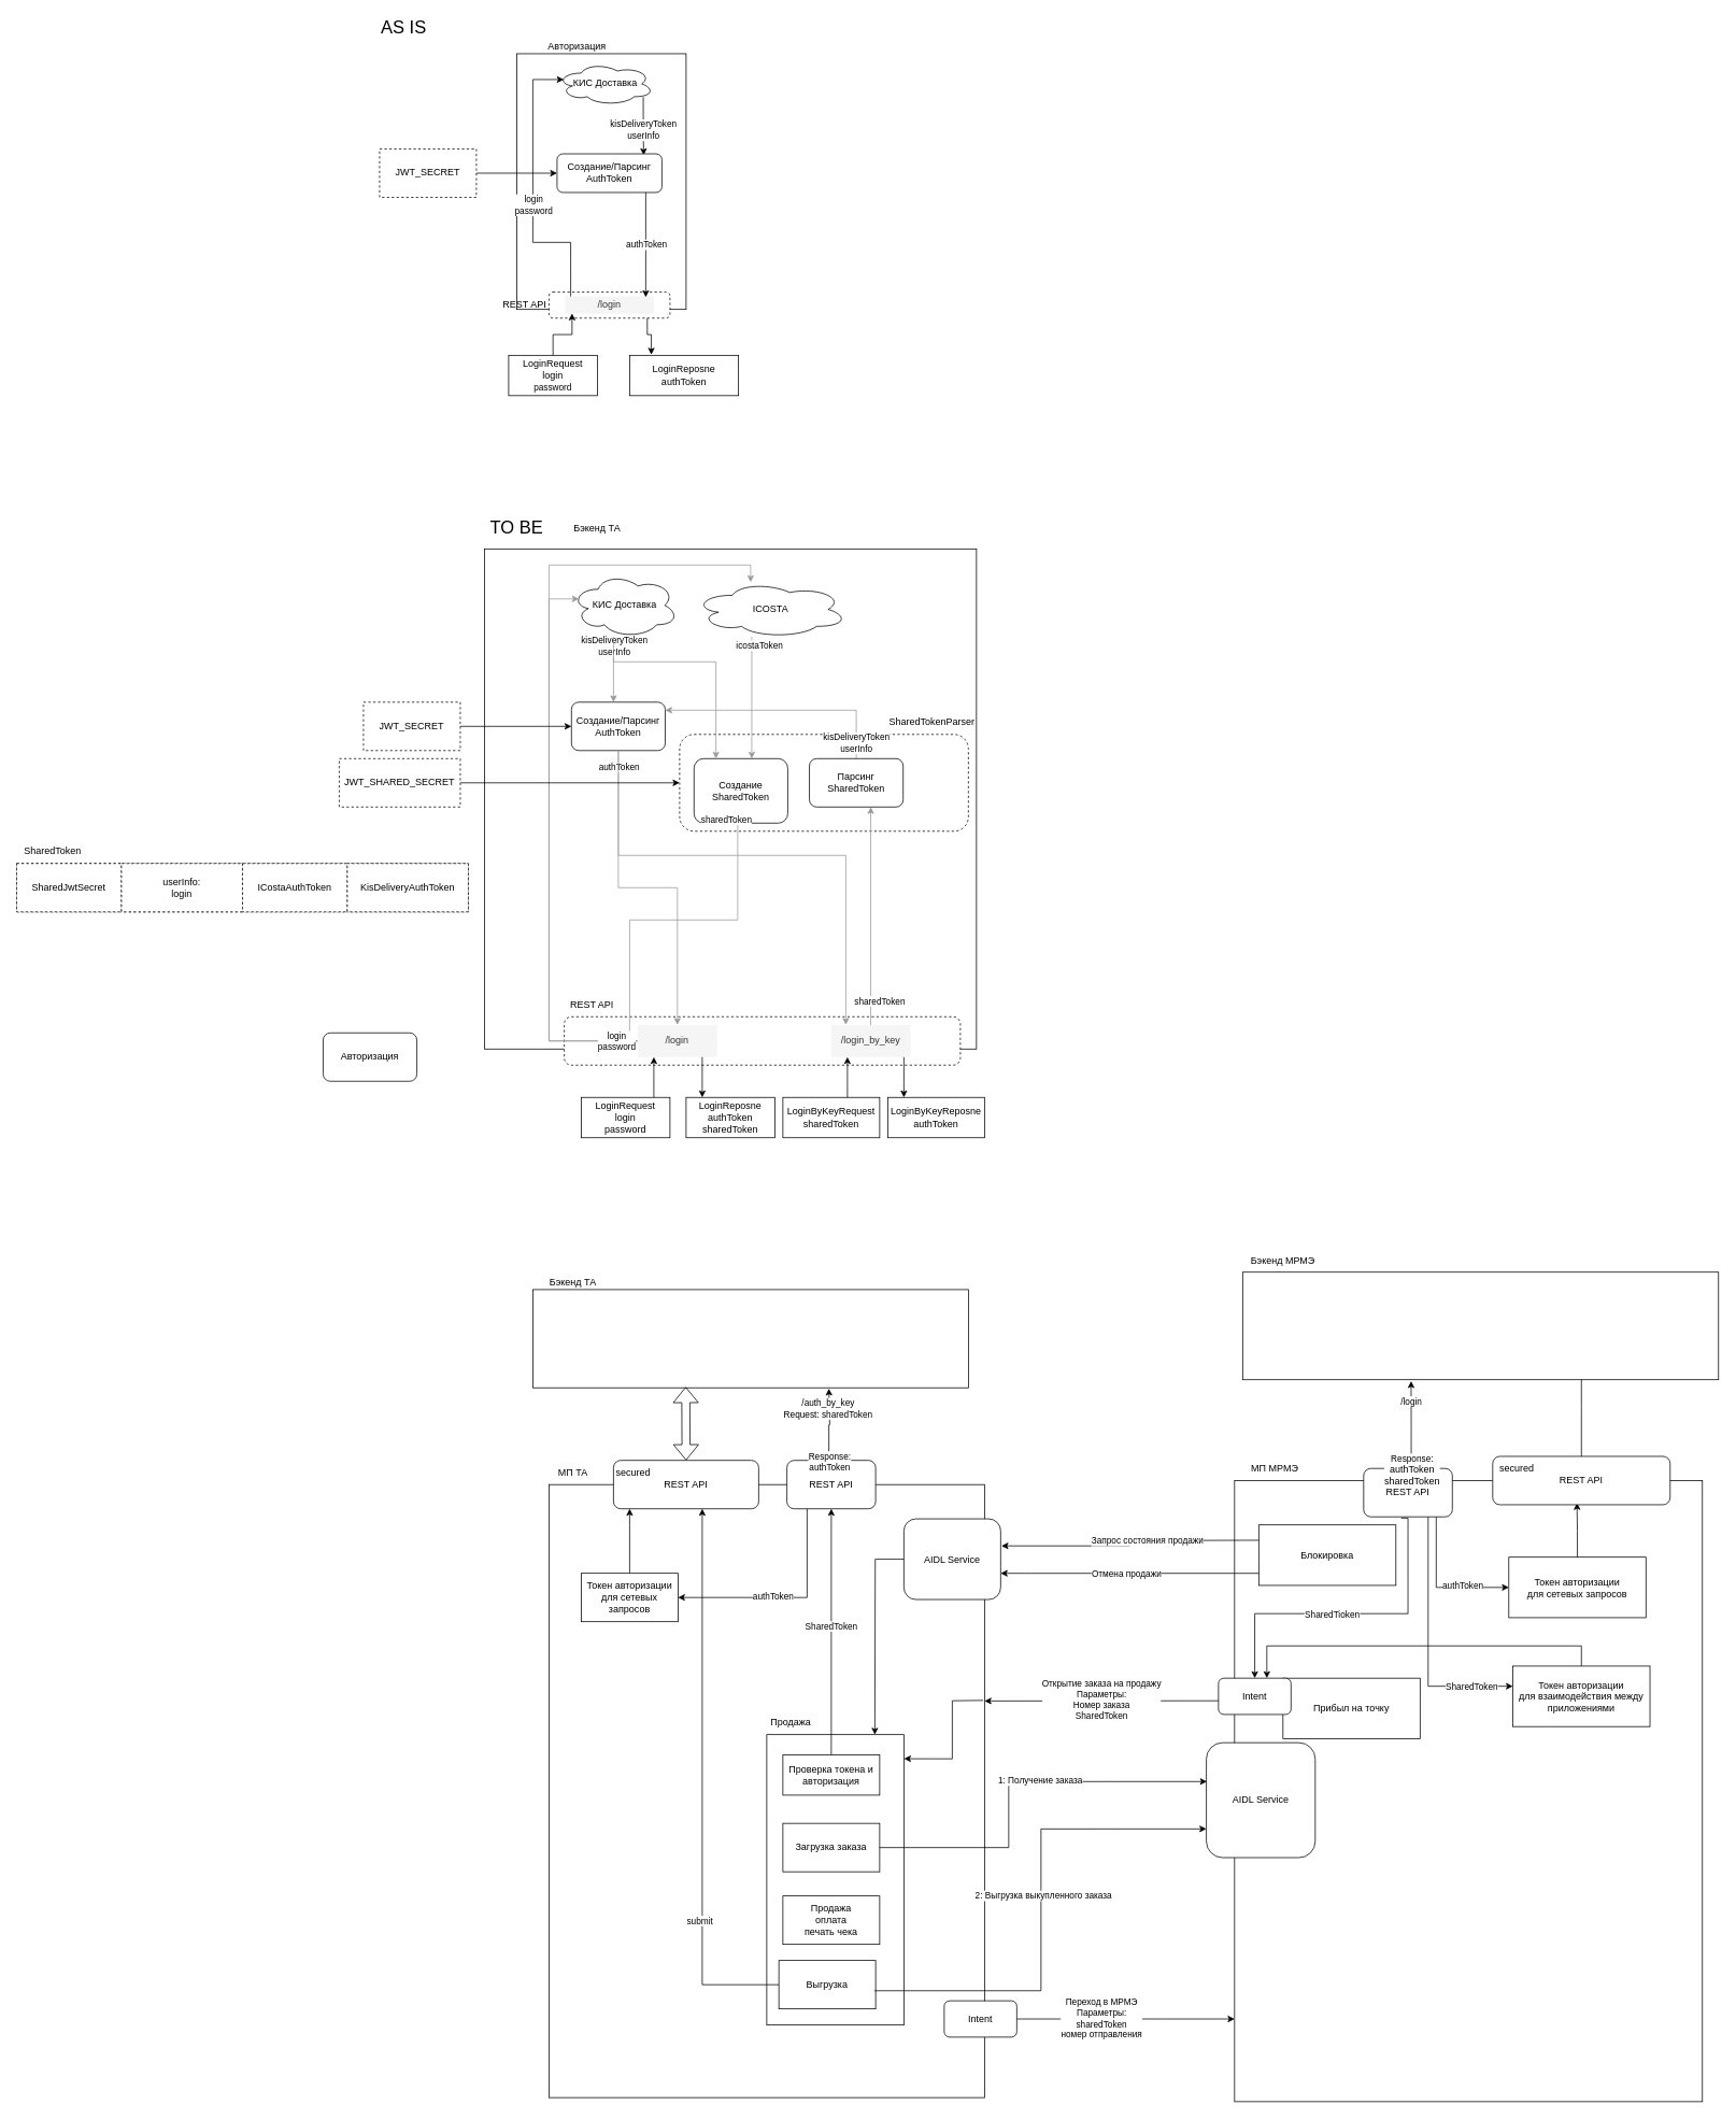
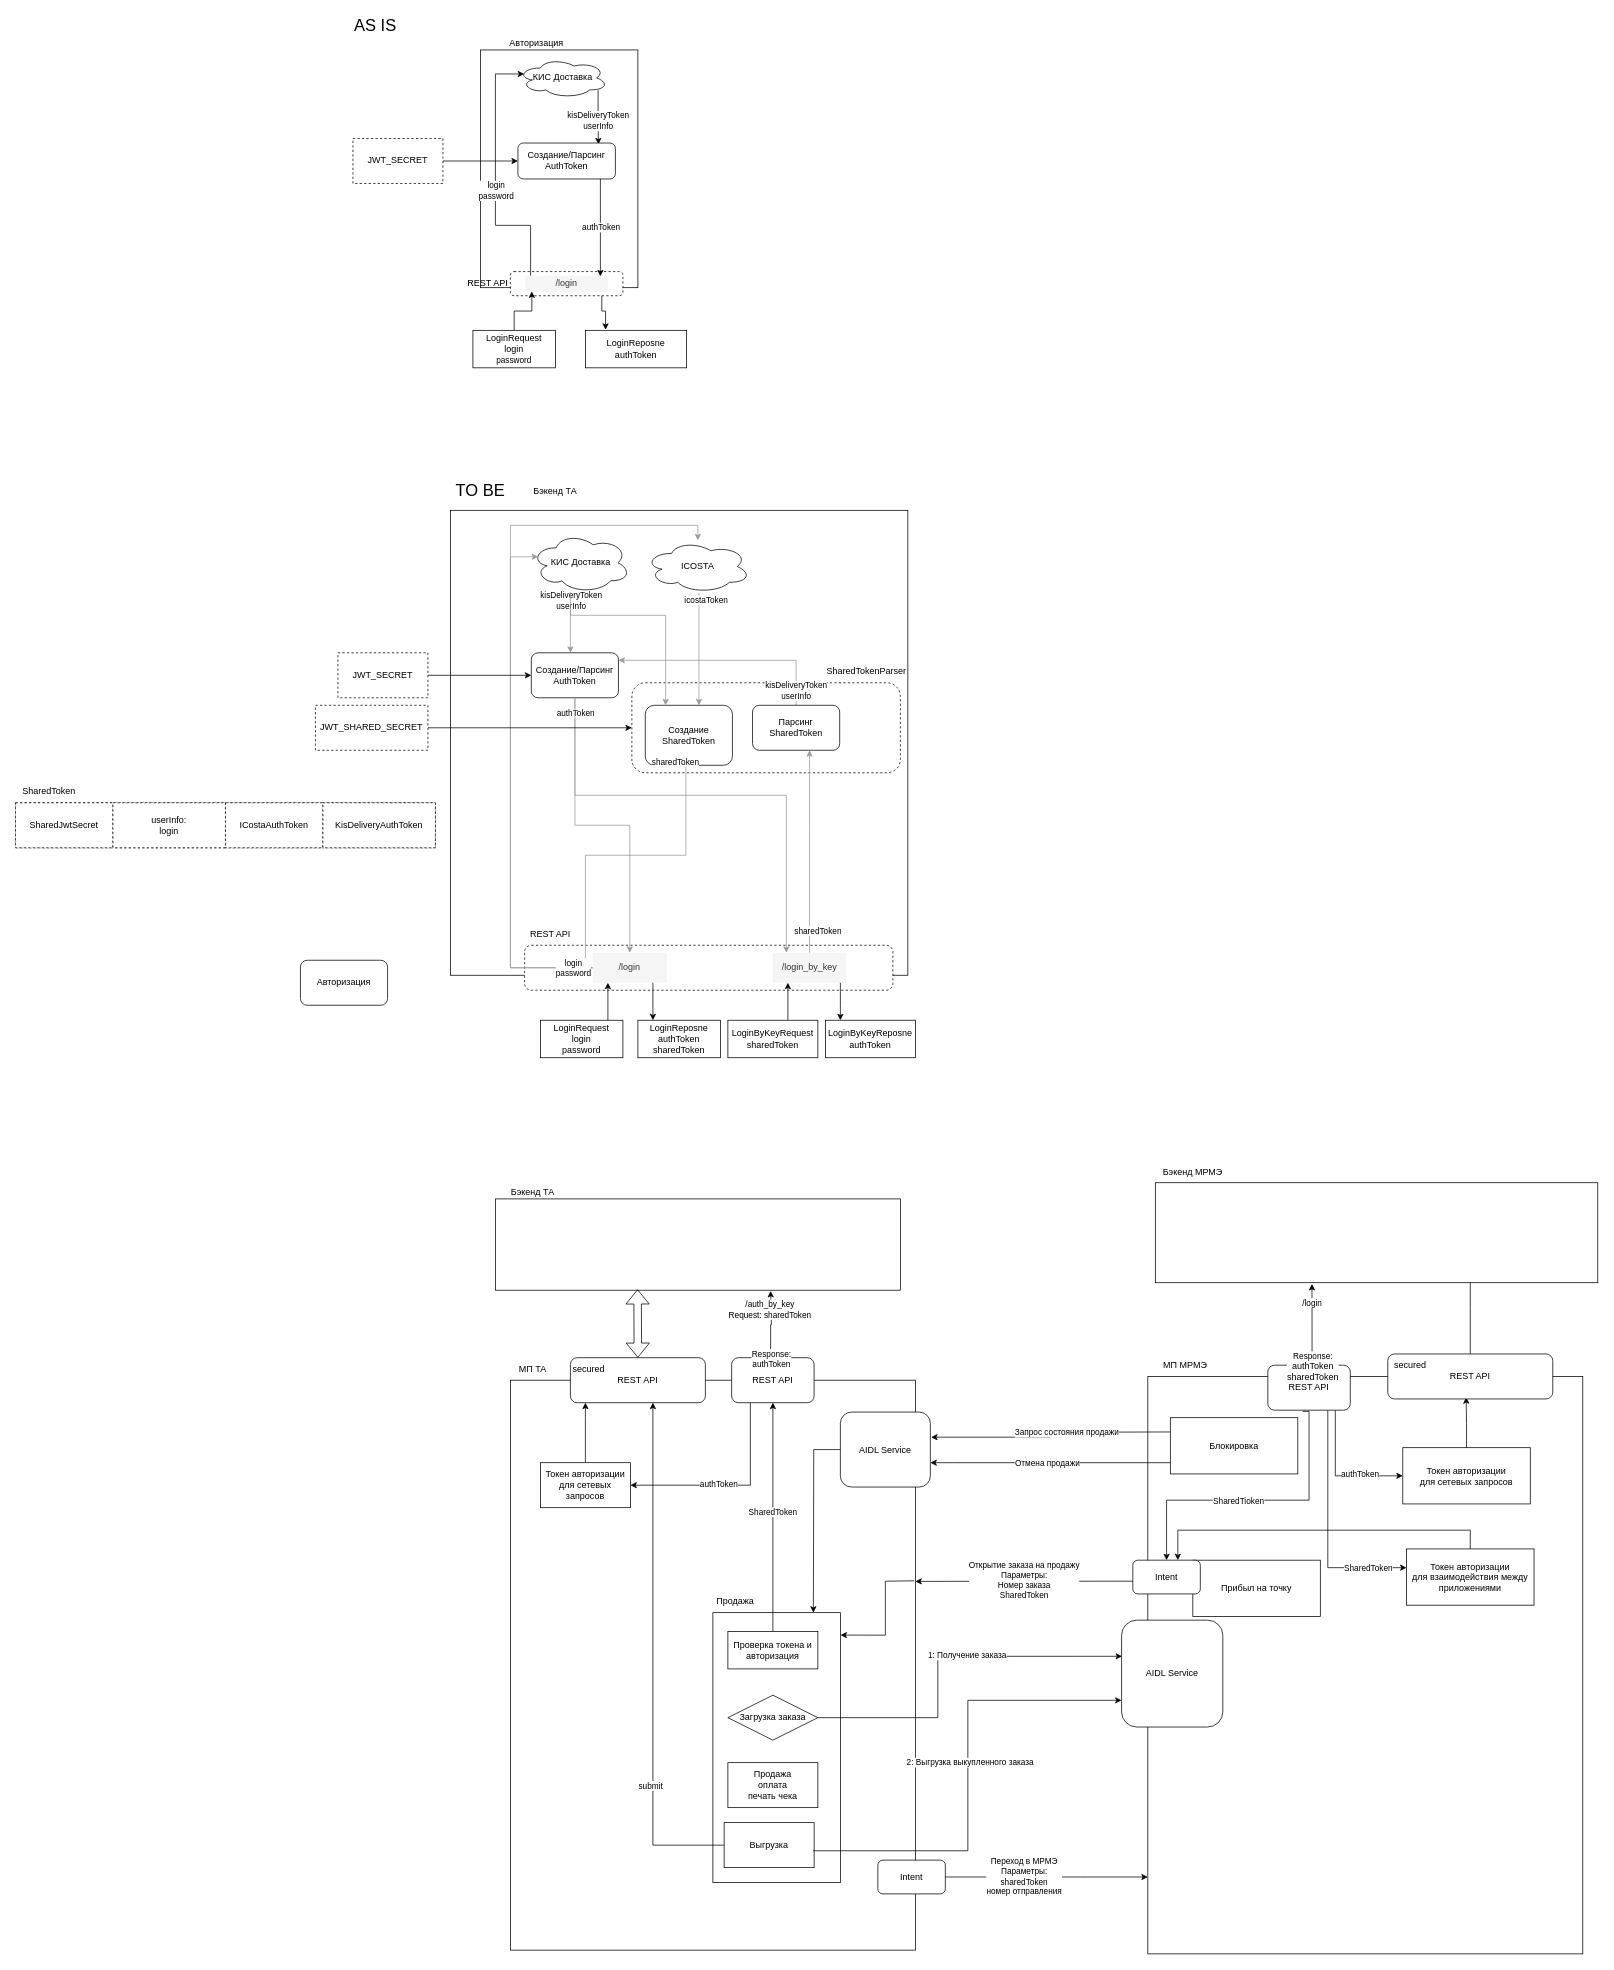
- <mxCell id="78" value="ICOSTA" style="ellipse;shape=cloud;rounded=0;whiteSpace=wrap;html=1;shadow=0;" parent="73" vertex="1"><mxGeometry x="169.85" y="40" width="190" height="70" as="geometry" /></mxCell>
+ <mxCell id="78" value="ICOSTA" style="ellipse;shape=cloud;rounded=0;whiteSpace=wrap;html=1;shadow=0;" parent="73" vertex="1"><mxGeometry x="169.85" y="40" width="140.15" height="70" as="geometry" /></mxCell>
- <mxCell id="25" value="Загрузка заказа" style="rounded=0;whiteSpace=wrap;html=1;" parent="2" vertex="1"><mxGeometry x="290" y="450" width="120" height="60" as="geometry" /></mxCell>
+ <mxCell id="25" value="Загрузка заказа" style="rhombus;whiteSpace=wrap;html=1;" parent="2" vertex="1"><mxGeometry x="290" y="450" width="120" height="60" as="geometry" /></mxCell>
